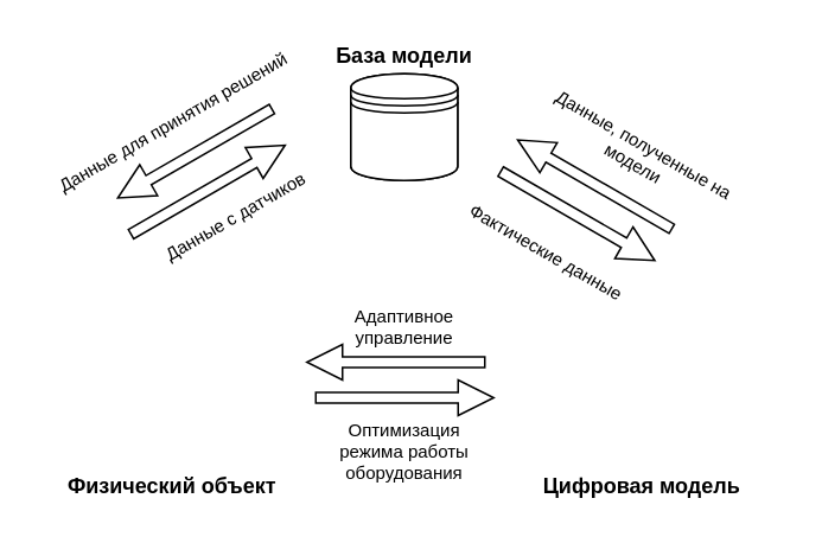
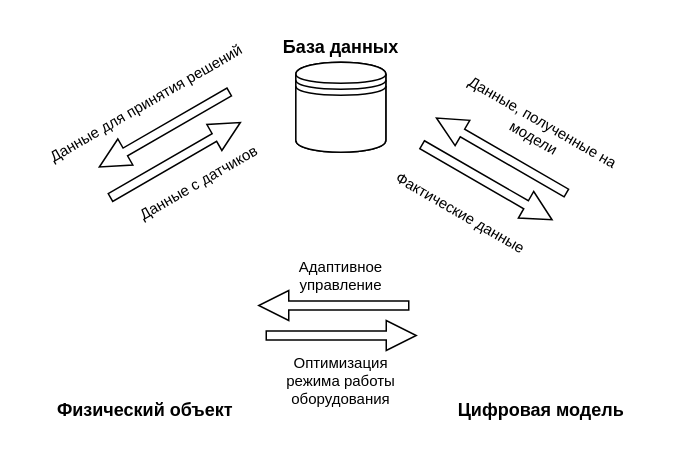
- <mxCell id="4" value="База модели" style="text;html=1;strokeColor=none;fillColor=none;align=center;verticalAlign=middle;whiteSpace=wrap;rounded=0;fontStyle=1" parent="1" vertex="1"><mxGeometry x="176.73" y="20.83" width="100" height="20" as="geometry" /></mxCell>
+ <mxCell id="4" value="База данных" style="text;html=1;strokeColor=none;fillColor=none;align=center;verticalAlign=middle;whiteSpace=wrap;rounded=0;fontStyle=1" parent="1" vertex="1"><mxGeometry x="176.73" y="20.83" width="100" height="20" as="geometry" /></mxCell>
